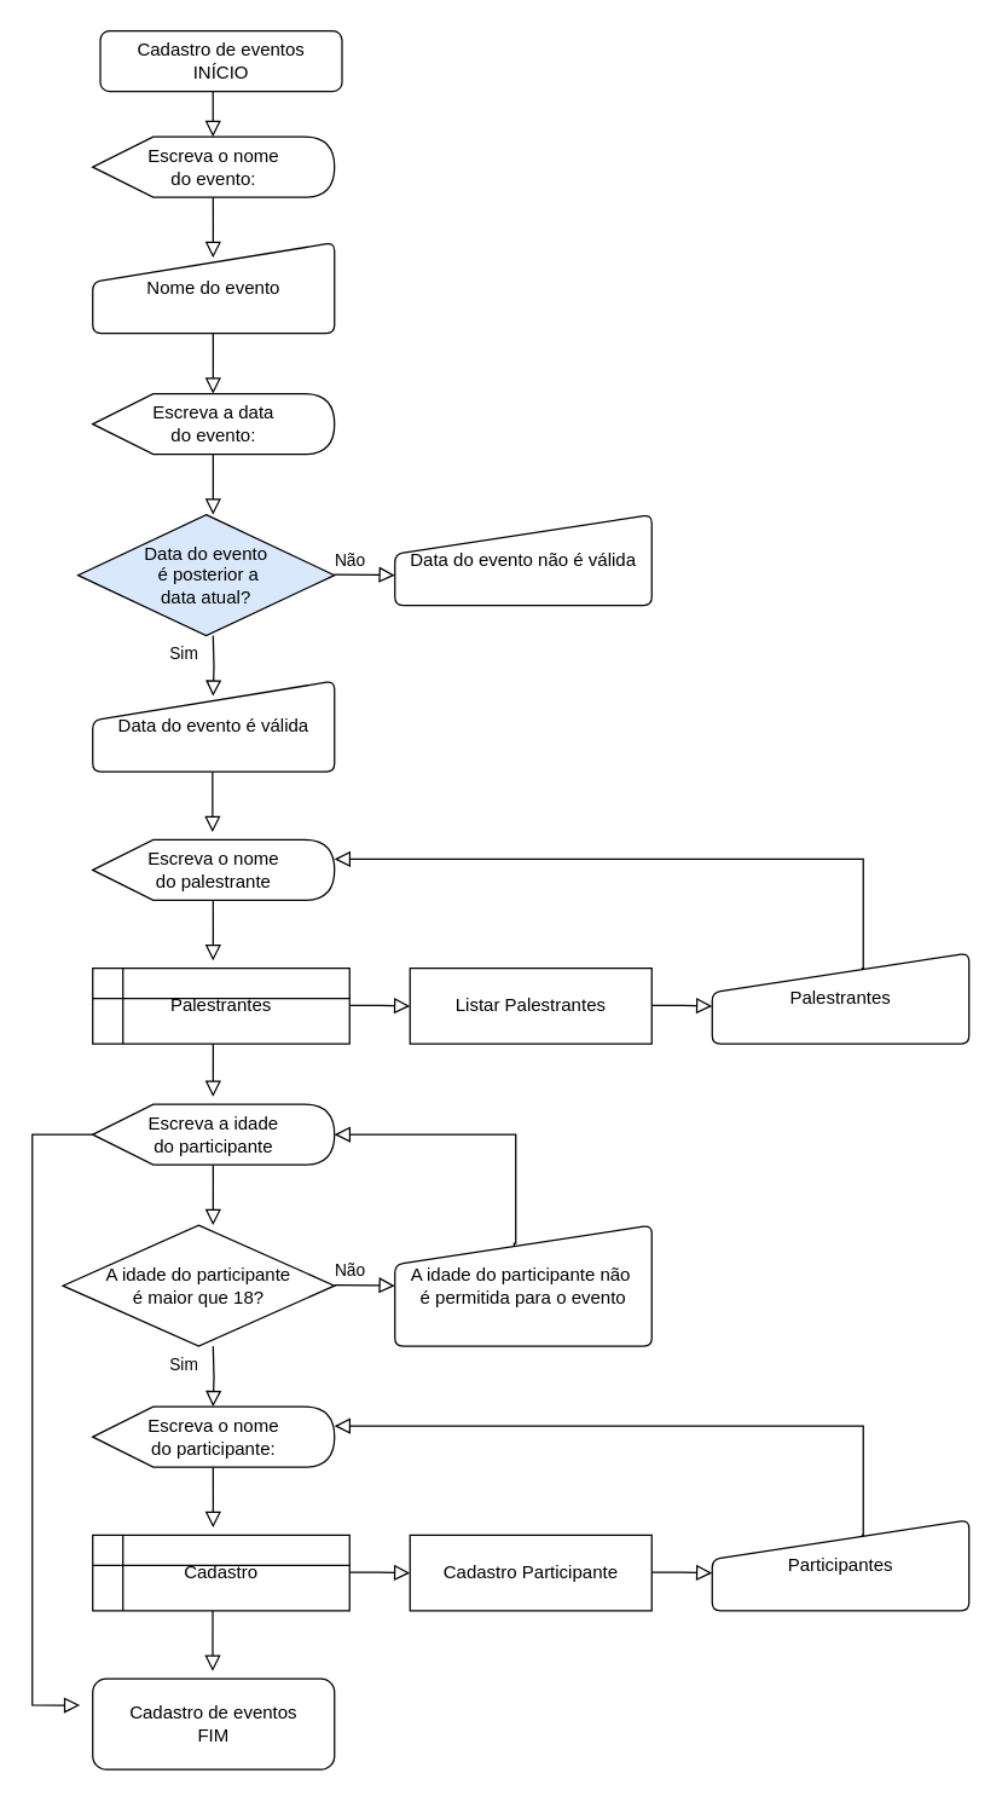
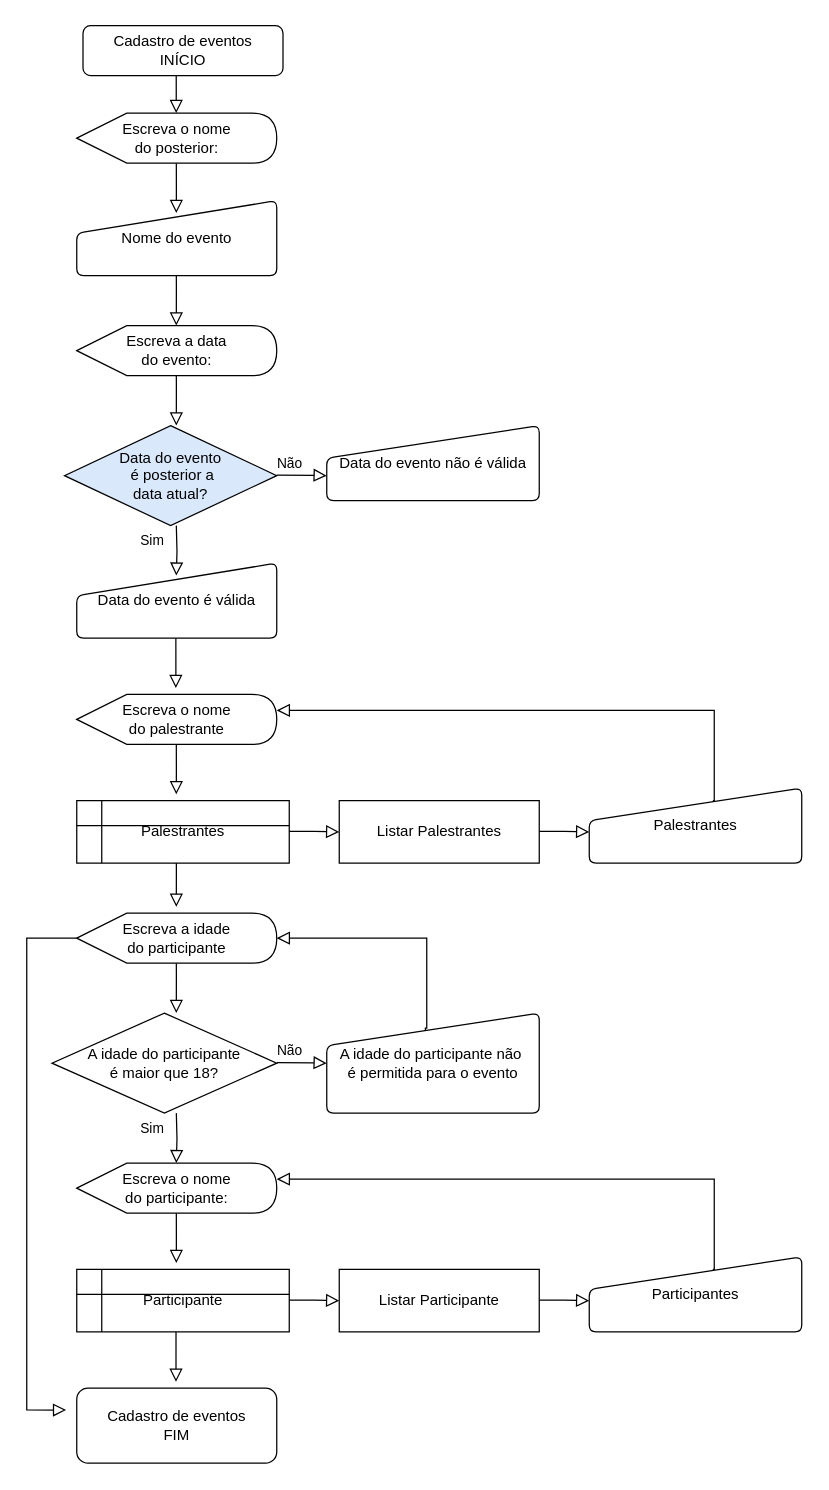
- <mxCell id="10" value="&lt;span&gt;Escreva o nome&lt;/span&gt;&lt;br&gt;&lt;span&gt;&amp;nbsp;do evento:&amp;nbsp;&lt;/span&gt;" style="shape=display;whiteSpace=wrap;html=1;strokeWidth=1;" vertex="1" parent="1"><mxGeometry x="60.8" y="90" width="160" height="40" as="geometry" /></mxCell>
+ <mxCell id="10" value="&lt;span&gt;Escreva o nome&lt;/span&gt;&lt;br&gt;&lt;span&gt;&amp;nbsp;do posterior:&amp;nbsp;&lt;/span&gt;" style="shape=display;whiteSpace=wrap;html=1;strokeWidth=1;" vertex="1" parent="1"><mxGeometry x="60.8" y="90" width="160" height="40" as="geometry" /></mxCell>
- <mxCell id="34" value="&lt;span&gt;Cadastro&lt;/span&gt;" style="shape=internalStorage;whiteSpace=wrap;html=1;backgroundOutline=1;strokeWidth=1;" vertex="1" parent="1"><mxGeometry x="60.8" y="1015" width="170" height="50" as="geometry" /></mxCell>
+ <mxCell id="34" value="&lt;span&gt;Participante&lt;/span&gt;" style="shape=internalStorage;whiteSpace=wrap;html=1;backgroundOutline=1;strokeWidth=1;" vertex="1" parent="1"><mxGeometry x="60.8" y="1015" width="170" height="50" as="geometry" /></mxCell>
- <mxCell id="31" value="Cadastro Participante" style="rounded=0;whiteSpace=wrap;html=1;" vertex="1" parent="1"><mxGeometry x="270.8" y="1015" width="160" height="50" as="geometry" /></mxCell>
+ <mxCell id="31" value="Listar Participante" style="rounded=0;whiteSpace=wrap;html=1;" vertex="1" parent="1"><mxGeometry x="270.8" y="1015" width="160" height="50" as="geometry" /></mxCell>
